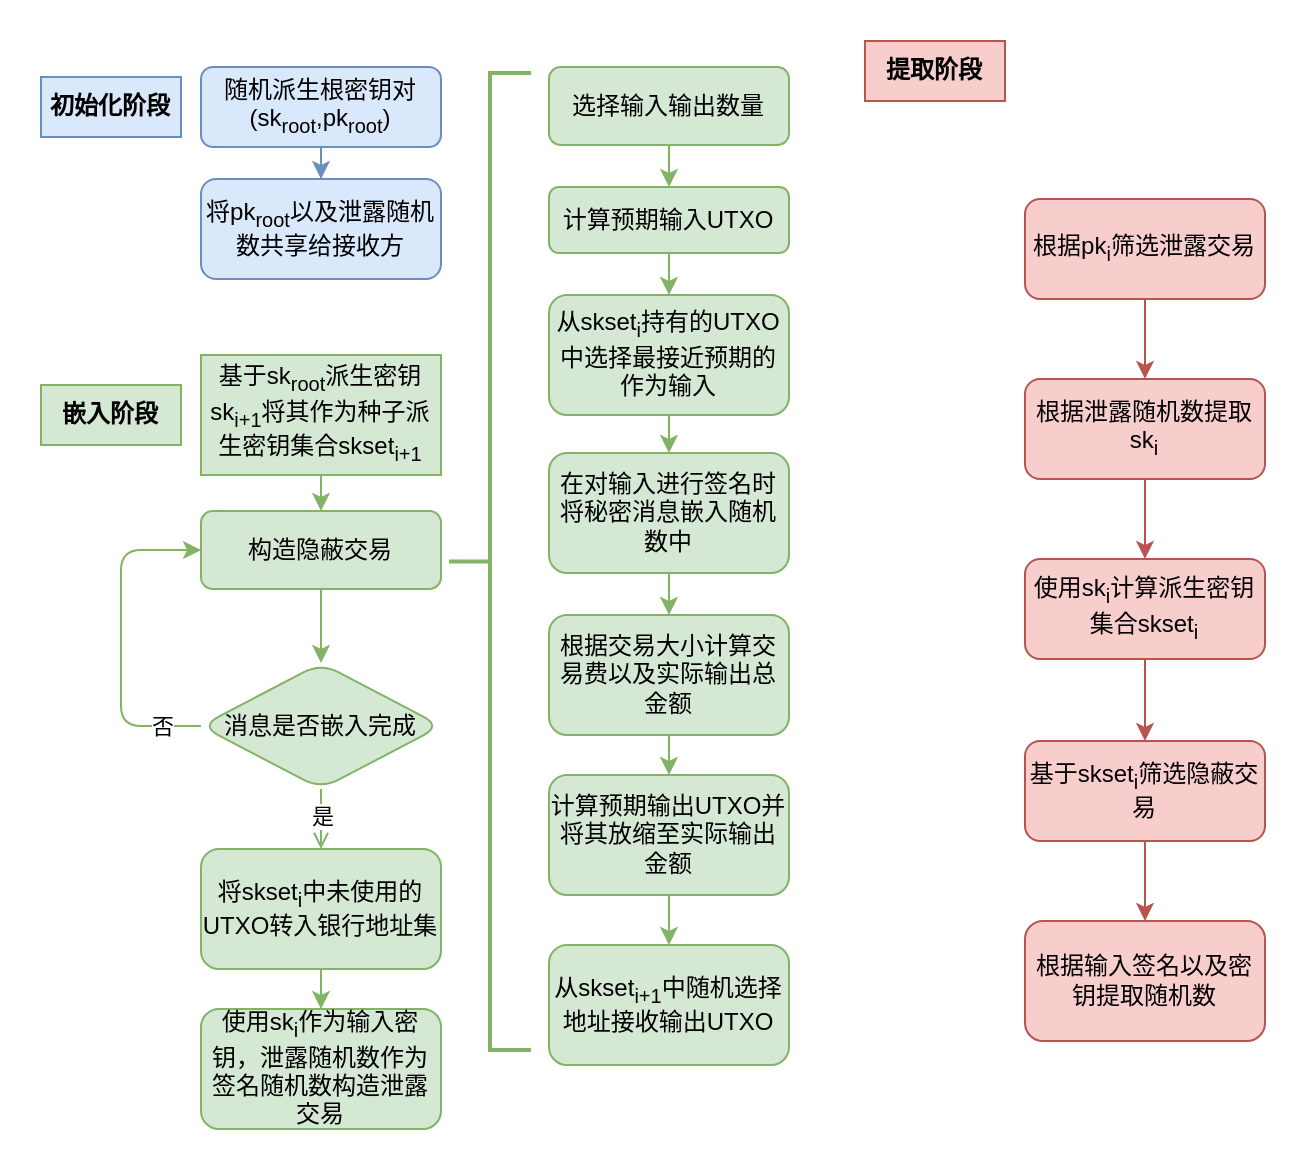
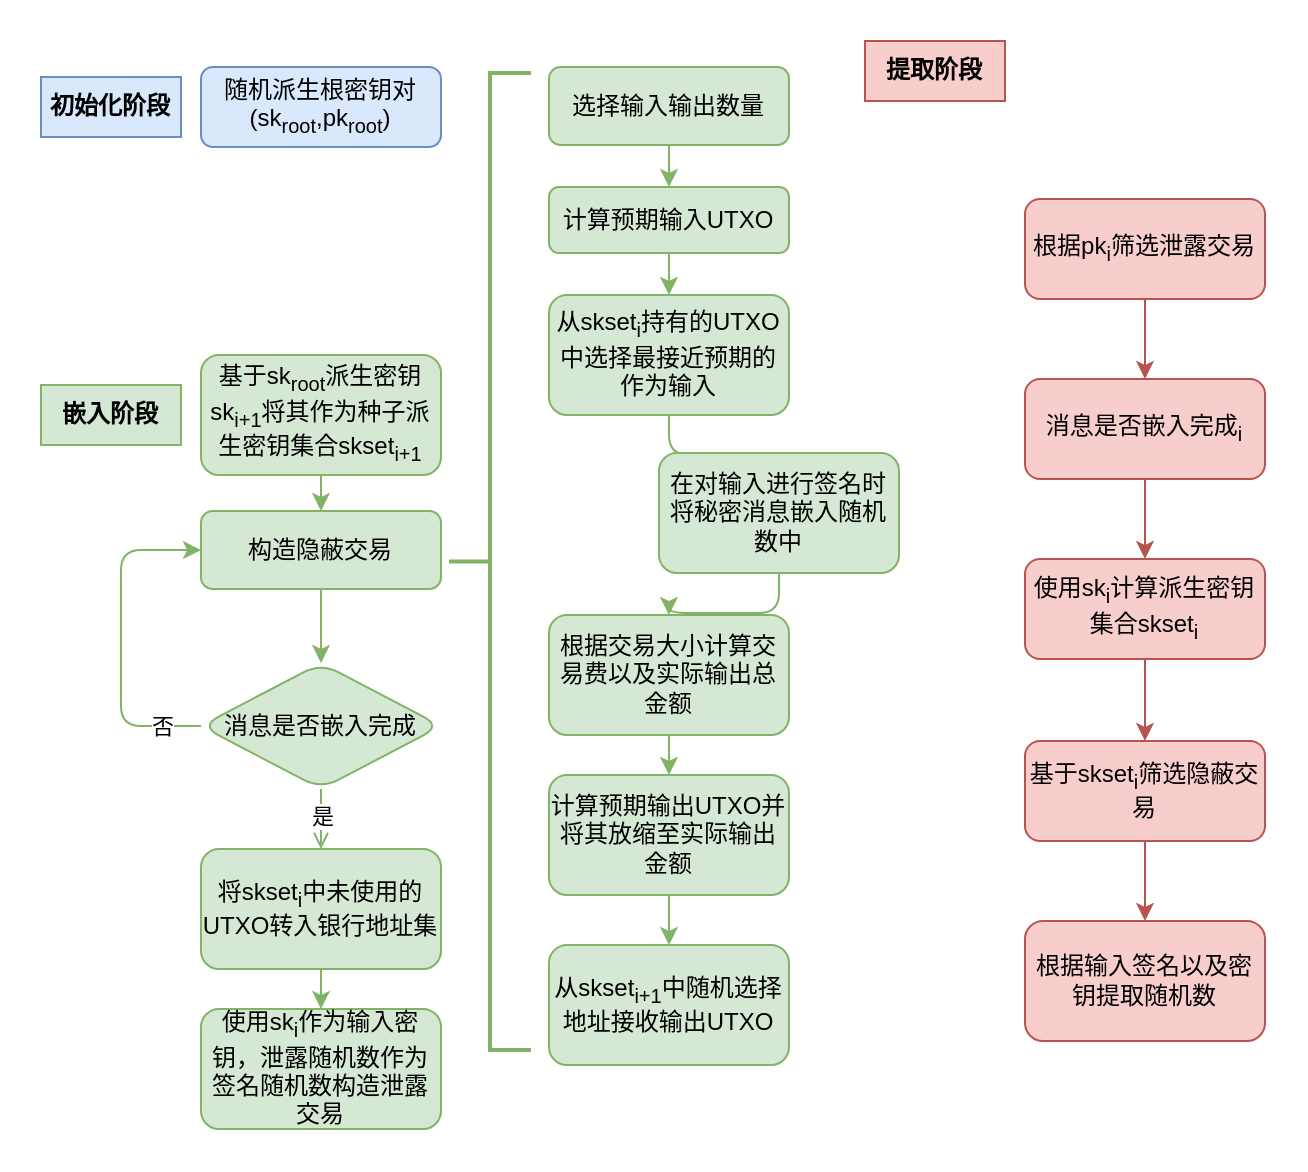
- <mxCell id="2" value="" style="edgeStyle=orthogonalEdgeStyle;rounded=1;orthogonalLoop=1;jettySize=auto;html=1;fillColor=#dae8fc;strokeColor=#6c8ebf;" parent="1" source="3" target="4" edge="1"><mxGeometry relative="1" as="geometry" /></mxCell>
- <mxCell id="4" value="将pk&lt;sub&gt;root&lt;/sub&gt;以及泄露随机数共享给接收方" style="whiteSpace=wrap;html=1;rounded=1;glass=0;strokeWidth=1;shadow=0;fillColor=#dae8fc;strokeColor=#6c8ebf;" parent="1" vertex="1"><mxGeometry x="100" y="89" width="120" height="50" as="geometry" /></mxCell>
- <mxCell id="6" value="基于sk&lt;sub&gt;root&lt;/sub&gt;派生密钥sk&lt;sub&gt;i+1&lt;/sub&gt;将其作为种子派生密钥集合skset&lt;sub&gt;i+1&lt;/sub&gt;" style="whiteSpace=wrap;html=1;glass=0;strokeWidth=1;shadow=0;fillColor=#d5e8d4;strokeColor=#82b366;rounded=0;" parent="1" vertex="1"><mxGeometry x="100" y="177" width="120" height="60" as="geometry" /></mxCell>
+ <mxCell id="6" value="基于sk&lt;sub&gt;root&lt;/sub&gt;派生密钥sk&lt;sub&gt;i+1&lt;/sub&gt;将其作为种子派生密钥集合skset&lt;sub&gt;i+1&lt;/sub&gt;" style="whiteSpace=wrap;html=1;rounded=1;glass=0;strokeWidth=1;shadow=0;fillColor=#d5e8d4;strokeColor=#82b366;" parent="1" vertex="1"><mxGeometry x="100" y="177" width="120" height="60" as="geometry" /></mxCell>
- <mxCell id="33" value="根据泄露随机数提取sk&lt;sub&gt;i&lt;/sub&gt;" style="whiteSpace=wrap;html=1;rounded=1;fillColor=#f8cecc;strokeColor=#b85450;" parent="1" vertex="1"><mxGeometry x="512" y="189" width="120" height="50" as="geometry" /></mxCell>
+ <mxCell id="33" value="消息是否嵌入完成&lt;sub&gt;i&lt;/sub&gt;" style="whiteSpace=wrap;html=1;rounded=1;fillColor=#f8cecc;strokeColor=#b85450;" parent="1" vertex="1"><mxGeometry x="512" y="189" width="120" height="50" as="geometry" /></mxCell>
- <mxCell id="16" value="在对输入进行签名时将秘密消息嵌入随机数中" style="whiteSpace=wrap;html=1;rounded=1;glass=0;strokeWidth=1;shadow=0;fillColor=#d5e8d4;strokeColor=#82b366;" parent="1" vertex="1"><mxGeometry x="274" y="226" width="120" height="60" as="geometry" /></mxCell>
+ <mxCell id="16" value="在对输入进行签名时将秘密消息嵌入随机数中" style="whiteSpace=wrap;html=1;rounded=1;glass=0;strokeWidth=1;shadow=0;fillColor=#d5e8d4;strokeColor=#82b366;" parent="1" vertex="1"><mxGeometry x="329" y="226" width="120" height="60" as="geometry" /></mxCell>
